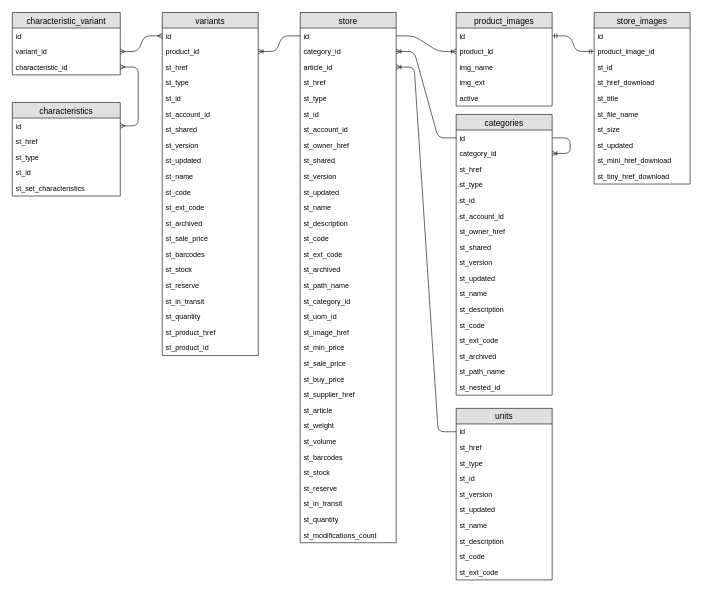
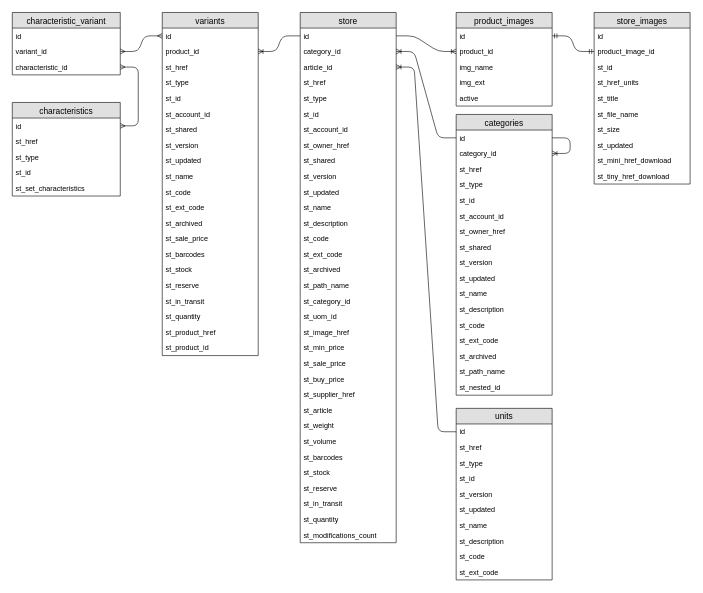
- <mxCell id="113" value="st_href_download" style="text;strokeColor=none;fillColor=none;spacingLeft=4;spacingRight=4;overflow=hidden;rotatable=0;points=[[0,0.5],[1,0.5]];portConstraint=eastwest;fontSize=12;" vertex="1" parent="109"><mxGeometry y="104" width="160" height="26" as="geometry" /></mxCell>
+ <mxCell id="113" value="st_href_units" style="text;strokeColor=none;fillColor=none;spacingLeft=4;spacingRight=4;overflow=hidden;rotatable=0;points=[[0,0.5],[1,0.5]];portConstraint=eastwest;fontSize=12;" vertex="1" parent="109"><mxGeometry y="104" width="160" height="26" as="geometry" /></mxCell>
